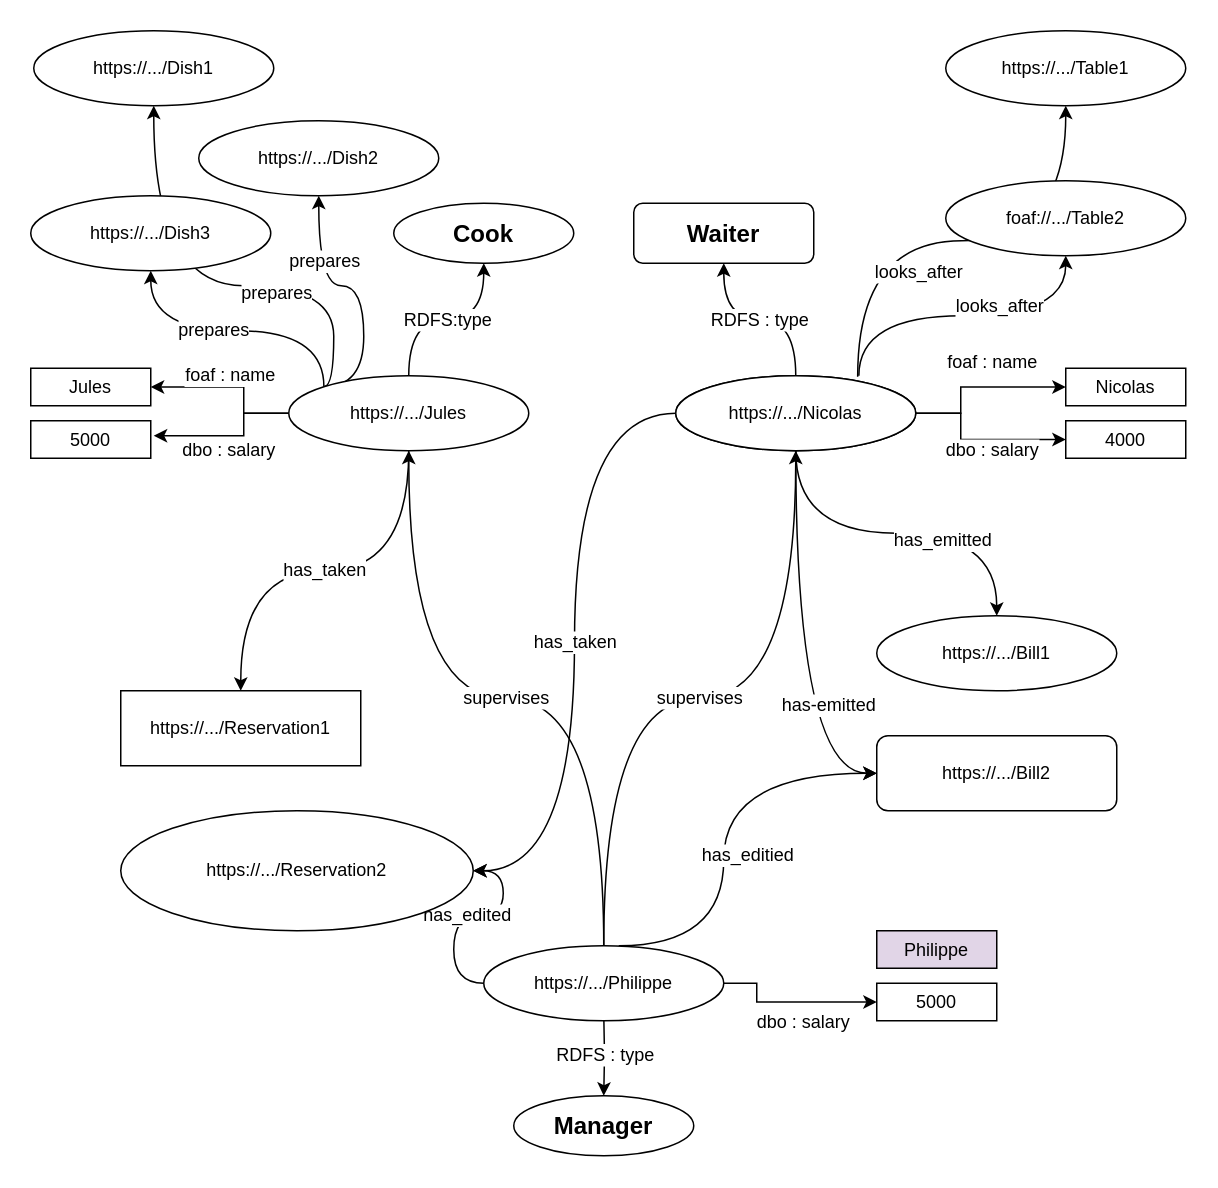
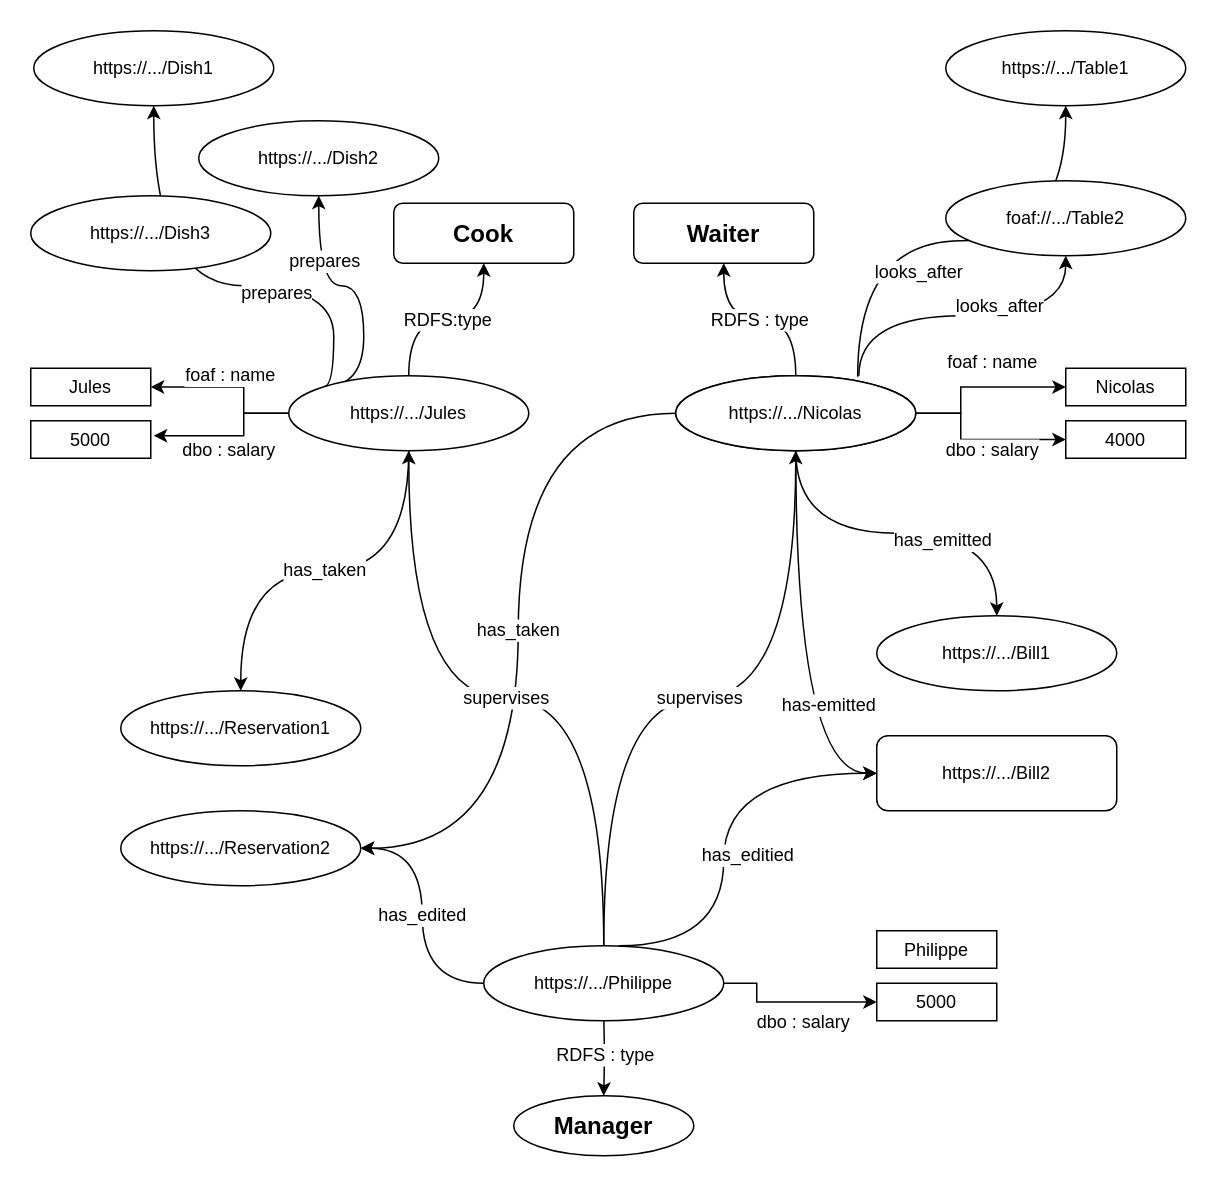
- <mxCell id="32" value="Cook" style="ellipse;whiteSpace=wrap;html=1;fontSize=16;fontStyle=1" vertex="1" parent="1"><mxGeometry x="262" y="135" width="120" height="40" as="geometry" /></mxCell>
+ <mxCell id="32" value="Cook" style="whiteSpace=wrap;html=1;fontSize=16;fontStyle=1;rounded=1;" vertex="1" parent="1"><mxGeometry x="262" y="135" width="120" height="40" as="geometry" /></mxCell>
- <mxCell id="19" value="prepares" style="edgeStyle=orthogonalEdgeStyle;curved=1;orthogonalLoop=1;jettySize=auto;html=1;fontSize=12;exitX=0;exitY=0;exitDx=0;exitDy=0;" edge="1" parent="1" source="24" target="48"><mxGeometry x="0.149" relative="1" as="geometry"><Array as="points"><mxPoint x="215" y="220" /><mxPoint x="100" y="220" /></Array><mxPoint as="offset" /></mxGeometry></mxCell>
- <mxCell id="35" value="https://.../Reservation1" style="whiteSpace=wrap;html=1;rounded=0;" vertex="1" parent="1"><mxGeometry x="80" y="460" width="160" height="50" as="geometry" /></mxCell>
+ <mxCell id="35" value="https://.../Reservation1" style="ellipse;whiteSpace=wrap;html=1;" vertex="1" parent="1"><mxGeometry x="80" y="460" width="160" height="50" as="geometry" /></mxCell>
- <mxCell id="36" value="https://.../Reservation2" style="ellipse;whiteSpace=wrap;html=1;" vertex="1" parent="1"><mxGeometry x="80" y="540" width="235" height="80" as="geometry" /></mxCell>
+ <mxCell id="36" value="https://.../Reservation2" style="ellipse;whiteSpace=wrap;html=1;" vertex="1" parent="1"><mxGeometry x="80" y="540" width="160" height="50" as="geometry" /></mxCell>
- <mxCell id="41" value="Philippe" style="rounded=0;whiteSpace=wrap;html=1;fontSize=12;fillColor=#e1d5e7;" vertex="1" parent="1"><mxGeometry x="584" y="620" width="80" height="25" as="geometry" /></mxCell>
+ <mxCell id="41" value="Philippe" style="rounded=0;whiteSpace=wrap;html=1;fontSize=12;" vertex="1" parent="1"><mxGeometry x="584" y="620" width="80" height="25" as="geometry" /></mxCell>
